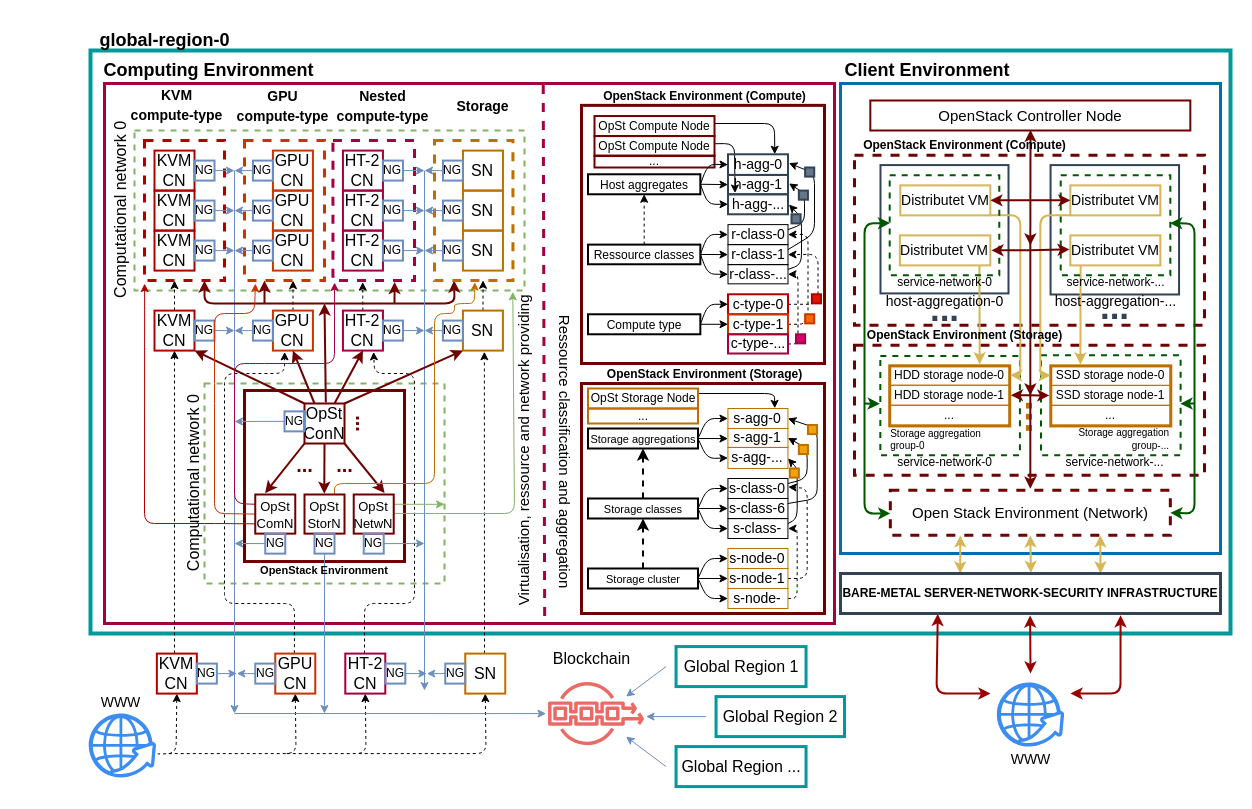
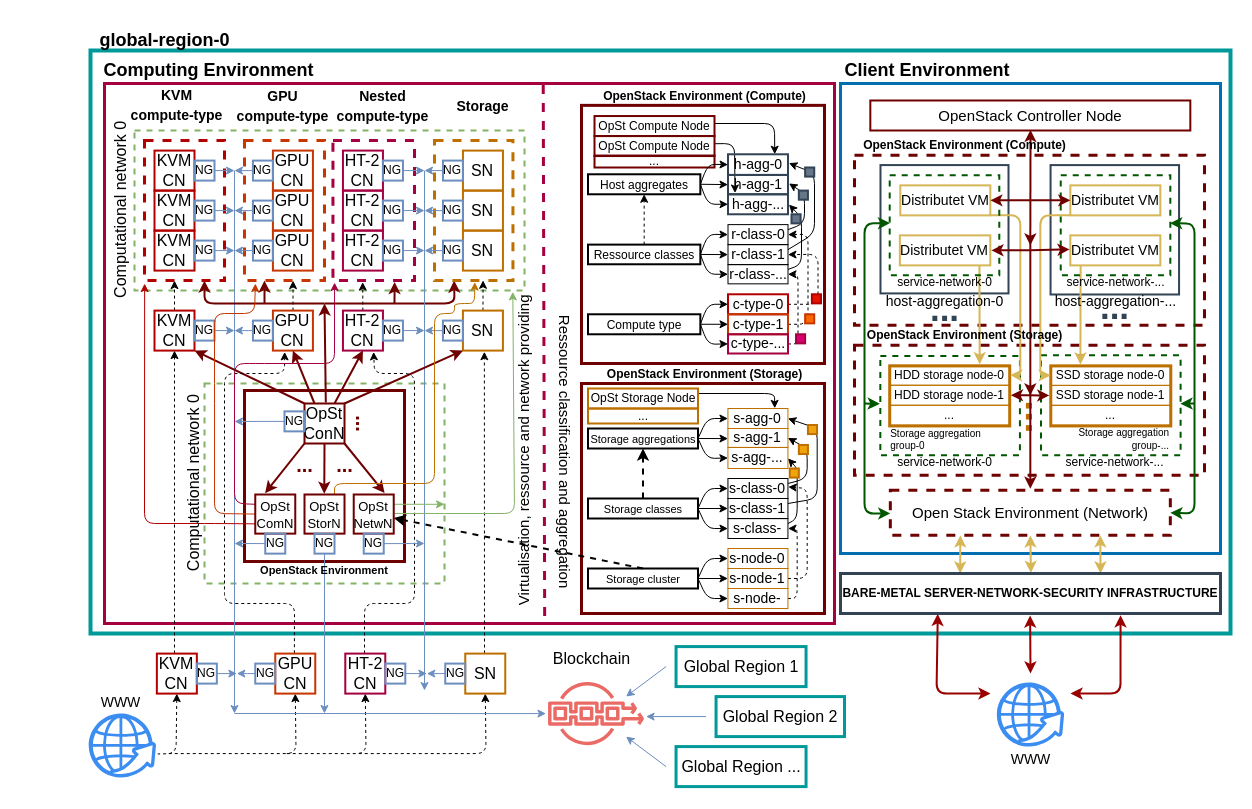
+ <mxCell id="107" style="edgeStyle=none;html=1;exitX=1;exitY=0.5;exitDx=0;exitDy=0;entryX=0;entryY=0.5;entryDx=0;entryDy=0;strokeColor=default;strokeWidth=1;fontSize=14;fontColor=default;" parent="1" source="108" target="212" edge="1"><mxGeometry relative="1" as="geometry"><Array as="points"><mxPoint x="707.5" y="343.78" /></Array></mxGeometry></mxCell>
- <mxCell id="148" value="s-class-6" style="rounded=0;whiteSpace=wrap;html=1;strokeWidth=1;fontSize=14;fillColor=none;fontColor=default;align=center;" parent="1" vertex="1"><mxGeometry x="727.44" y="498" width="60" height="20" as="geometry" /></mxCell>
+ <mxCell id="148" value="s-class-1" style="rounded=0;whiteSpace=wrap;html=1;strokeWidth=1;fontSize=14;fillColor=none;fontColor=default;align=center;" parent="1" vertex="1"><mxGeometry x="727.44" y="498" width="60" height="20" as="geometry" /></mxCell>
- <mxCell id="128" style="edgeStyle=none;html=1;exitX=0.5;exitY=0;exitDx=0;exitDy=0;entryX=0.5;entryY=1;entryDx=0;entryDy=0;strokeWidth=2;fontSize=14;startArrow=none;startFill=0;endArrow=classic;endFill=1;dashed=1;" parent="1" source="132" target="137" edge="1"><mxGeometry relative="1" as="geometry" /></mxCell>
+ <mxCell id="128" style="edgeStyle=none;html=1;exitX=0.5;exitY=0;exitDx=0;exitDy=0;strokeWidth=2;fontSize=14;startArrow=none;startFill=0;endArrow=classic;endFill=1;dashed=1;" parent="1" source="132" target="233" edge="1"><mxGeometry relative="1" as="geometry" /></mxCell>
